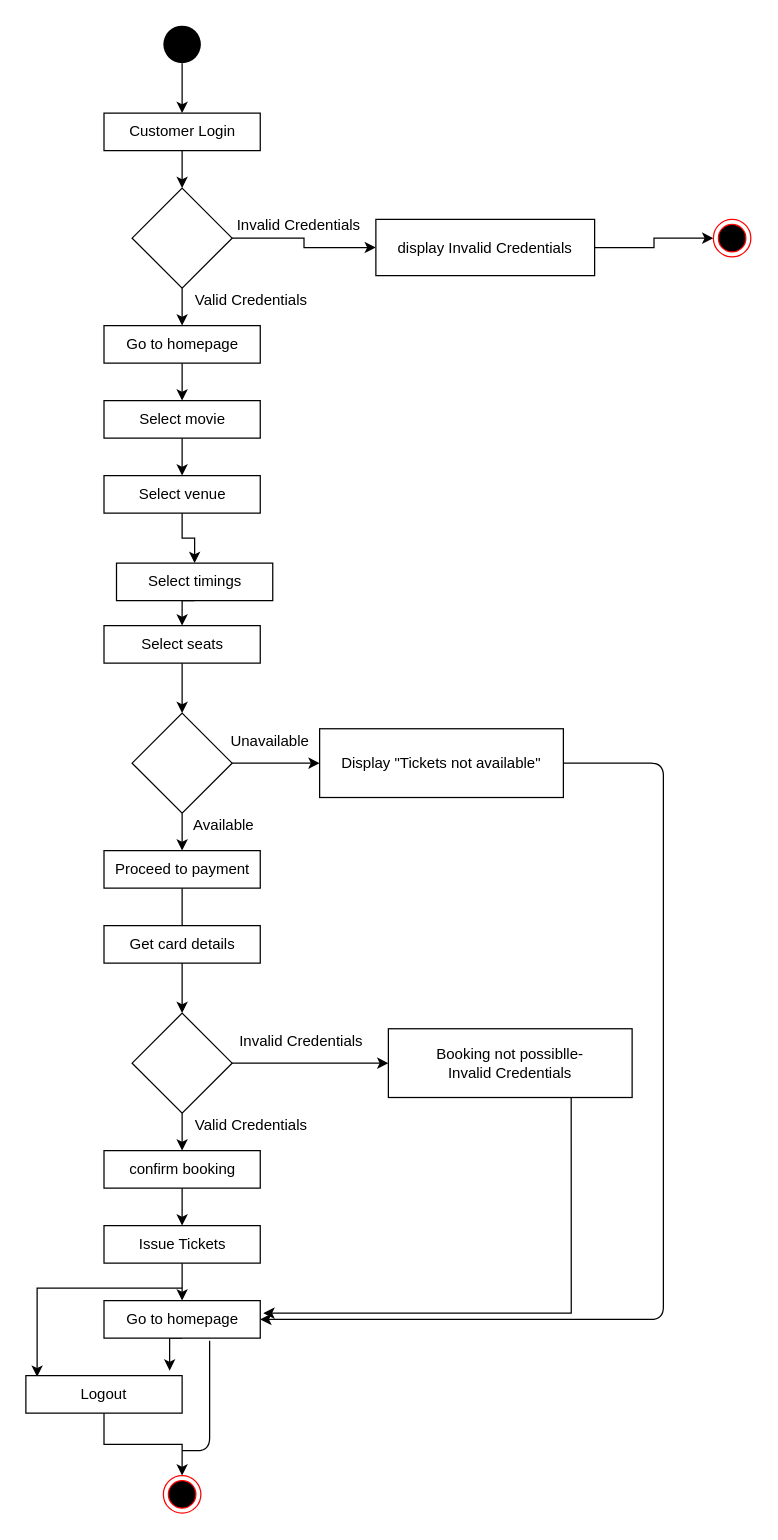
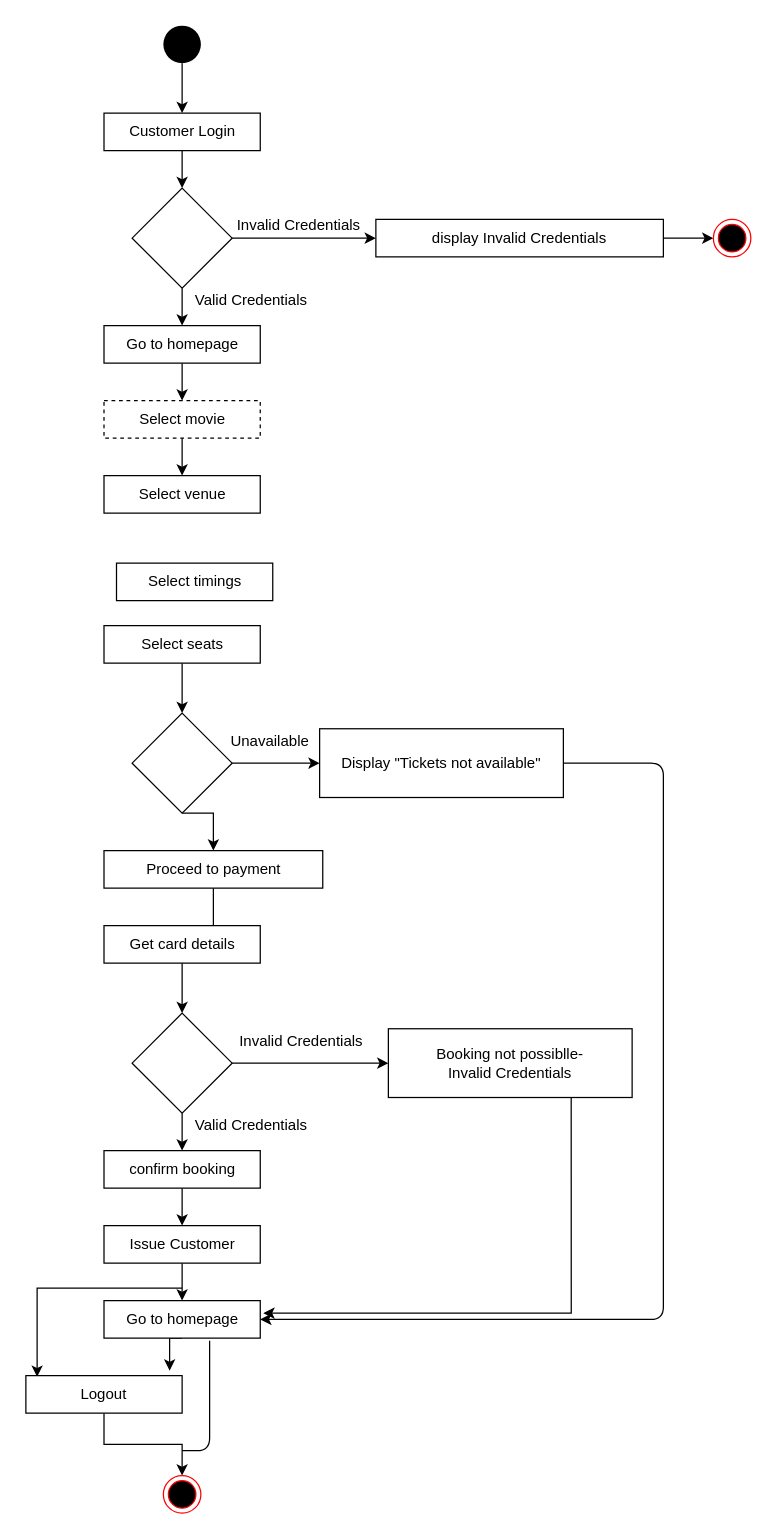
- <mxCell id="10" value="display Invalid Credentials" style="rounded=0;whiteSpace=wrap;html=1;" parent="1" vertex="1"><mxGeometry x="300" y="175" width="175" height="45" as="geometry" /></mxCell>
+ <mxCell id="10" value="display Invalid Credentials" style="rounded=0;whiteSpace=wrap;html=1;" parent="1" vertex="1"><mxGeometry x="300" y="175" width="230" height="30" as="geometry" /></mxCell>
- <mxCell id="17" value="Select movie" style="rounded=0;whiteSpace=wrap;html=1;" vertex="1" parent="1"><mxGeometry x="82.5" y="320" width="125" height="30" as="geometry" /></mxCell>
+ <mxCell id="17" value="Select movie" style="rounded=0;whiteSpace=wrap;html=1;dashed=1;" vertex="1" parent="1"><mxGeometry x="82.5" y="320" width="125" height="30" as="geometry" /></mxCell>
- <mxCell id="18" style="edgeStyle=orthogonalEdgeStyle;rounded=0;orthogonalLoop=1;jettySize=auto;html=1;exitX=0.5;exitY=1;exitDx=0;exitDy=0;entryX=0.5;entryY=0;entryDx=0;entryDy=0;" edge="1" parent="1" source="19" target="21"><mxGeometry relative="1" as="geometry" /></mxCell>
- <mxCell id="20" style="edgeStyle=orthogonalEdgeStyle;rounded=0;orthogonalLoop=1;jettySize=auto;html=1;exitX=0.5;exitY=1;exitDx=0;exitDy=0;entryX=0.5;entryY=0;entryDx=0;entryDy=0;" edge="1" parent="1" source="21" target="43"><mxGeometry relative="1" as="geometry" /></mxCell>
- <mxCell id="47" value="Available" style="text;html=1;align=center;verticalAlign=middle;resizable=0;points=[];autosize=1;" vertex="1" parent="1"><mxGeometry x="147.5" y="650" width="60" height="20" as="geometry" /></mxCell>
- <mxCell id="27" value="Proceed to payment" style="rounded=0;whiteSpace=wrap;html=1;" vertex="1" parent="1"><mxGeometry x="82.5" y="680" width="125" height="30" as="geometry" /></mxCell>
+ <mxCell id="27" value="Proceed to payment" style="rounded=0;whiteSpace=wrap;html=1;" vertex="1" parent="1"><mxGeometry x="82.5" y="680" width="175" height="30" as="geometry" /></mxCell>
- <mxCell id="38" value="Issue Tickets" style="rounded=0;whiteSpace=wrap;html=1;" vertex="1" parent="1"><mxGeometry x="82.5" y="980" width="125" height="30" as="geometry" /></mxCell>
+ <mxCell id="38" value="Issue Customer" style="rounded=0;whiteSpace=wrap;html=1;" vertex="1" parent="1"><mxGeometry x="82.5" y="980" width="125" height="30" as="geometry" /></mxCell>
